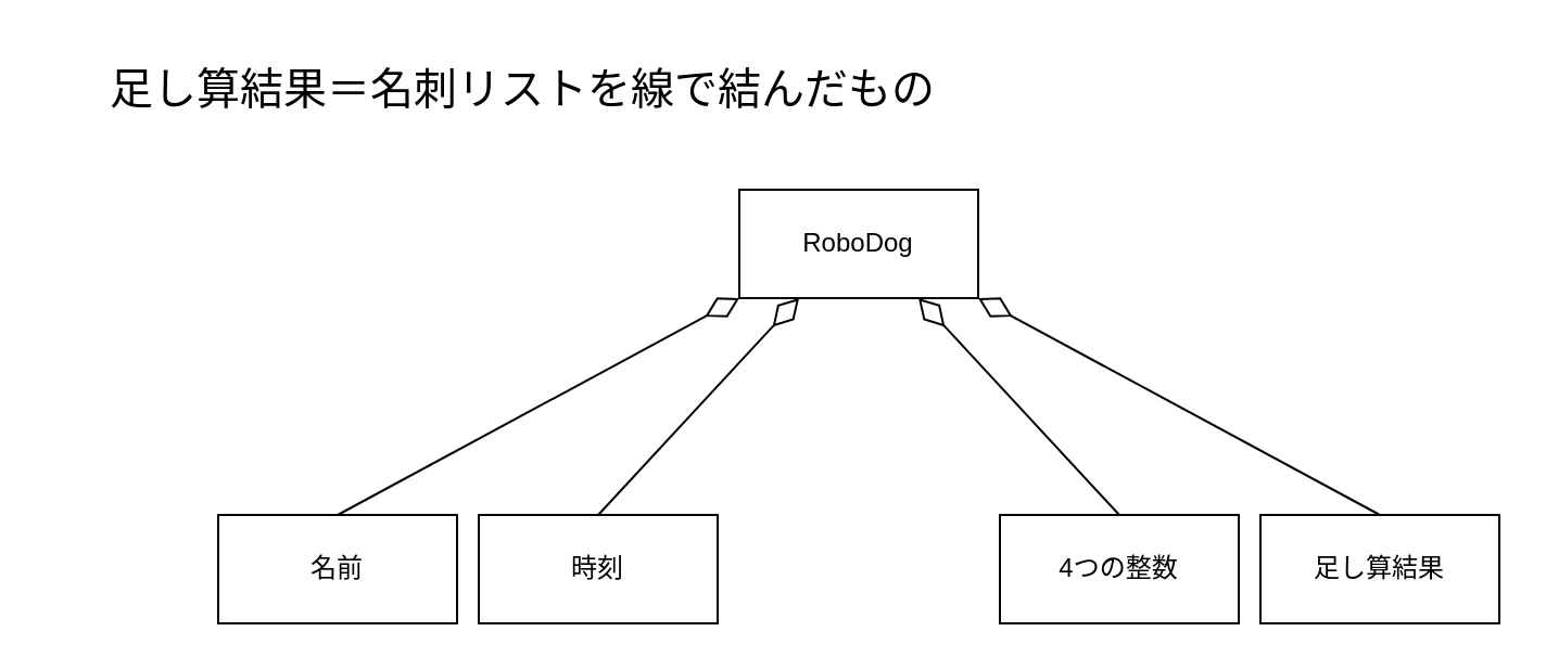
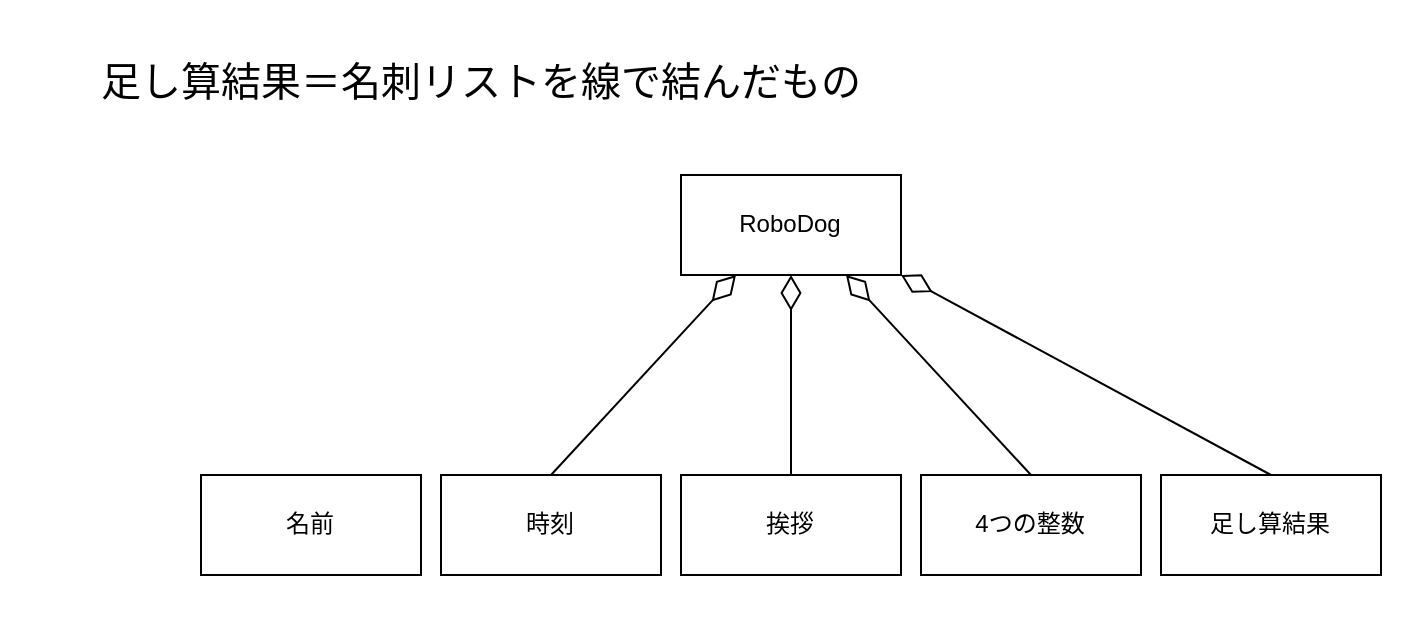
- <mxCell id="2" style="rounded=0;orthogonalLoop=1;jettySize=auto;html=1;exitX=0.5;exitY=0;exitDx=0;exitDy=0;endArrow=diamondThin;endFill=0;endSize=15;entryX=0;entryY=1;entryDx=0;entryDy=0;" edge="1" parent="1" source="4" target="3"><mxGeometry relative="1" as="geometry"><mxPoint x="300" y="147" as="sourcePoint" /><mxPoint x="300" y="247" as="targetPoint" /></mxGeometry></mxCell>
+ <mxCell id="8" style="rounded=0;orthogonalLoop=1;jettySize=auto;html=1;exitX=0.5;exitY=0;exitDx=0;exitDy=0;endArrow=diamondThin;endFill=0;endSize=15;entryX=0.5;entryY=1;entryDx=0;entryDy=0;" edge="1" parent="1" source="6" target="3"><mxGeometry relative="1" as="geometry"><mxPoint x="470" y="247" as="sourcePoint" /><mxPoint x="380" y="147" as="targetPoint" /></mxGeometry></mxCell>
+ <mxCell id="6" value="挨拶" style="html=1;whiteSpace=wrap;" vertex="1" parent="1"><mxGeometry x="340" y="237" width="110" height="50" as="geometry" /></mxCell>
